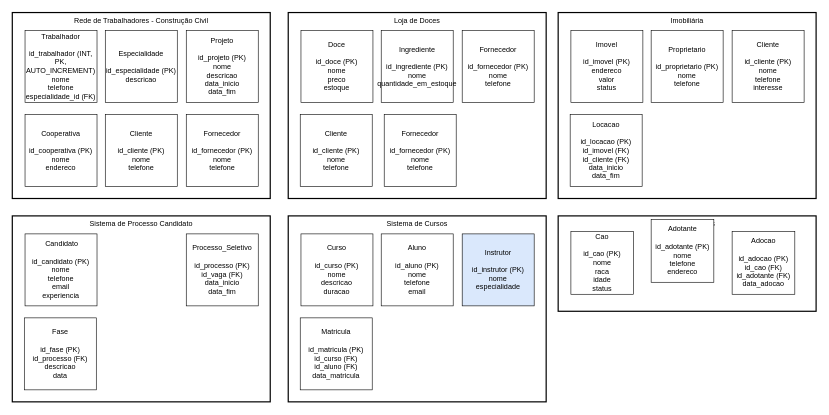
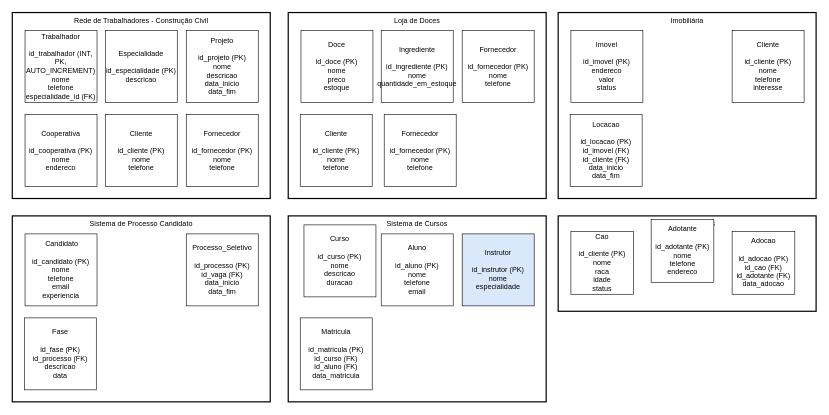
- <mxCell id="17" value="Proprietario&lt;br&gt;&lt;br&gt;id_proprietario (PK)&lt;br&gt;nome&lt;br&gt;telefone" style="whiteSpace=wrap;html=1;aspect=fixed;align=center;" parent="15" vertex="1"><mxGeometry x="155" y="30" width="120" height="120" as="geometry" /></mxCell>
- <mxCell id="21" value="Cao&lt;br&gt;&lt;br&gt;id_cao (PK)&lt;br&gt;nome&lt;br&gt;raca&lt;br&gt;idade&lt;br&gt;status" style="whiteSpace=wrap;html=1;aspect=fixed;" parent="20" vertex="1"><mxGeometry x="21.23" y="26.129" width="104.516" height="104.516" as="geometry" /></mxCell>
+ <mxCell id="21" value="Cao&lt;br&gt;&lt;br&gt;id_cliente (PK)&lt;br&gt;nome&lt;br&gt;raca&lt;br&gt;idade&lt;br&gt;status" style="whiteSpace=wrap;html=1;aspect=fixed;" parent="20" vertex="1"><mxGeometry x="21.23" y="26.129" width="104.516" height="104.516" as="geometry" /></mxCell>
- <mxCell id="29" value="Curso&lt;br&gt;&lt;br&gt;id_curso (PK)&lt;br&gt;nome&lt;br&gt;descricao&lt;br&gt;duracao" style="whiteSpace=wrap;html=1;aspect=fixed;" parent="28" vertex="1"><mxGeometry x="21.23" y="30" width="120" height="120" as="geometry" /></mxCell>
+ <mxCell id="29" value="Curso&lt;br&gt;&lt;br&gt;id_curso (PK)&lt;br&gt;nome&lt;br&gt;descricao&lt;br&gt;duracao" style="whiteSpace=wrap;html=1;aspect=fixed;" parent="28" vertex="1"><mxGeometry x="26.23" y="15" width="120" height="120" as="geometry" /></mxCell>
